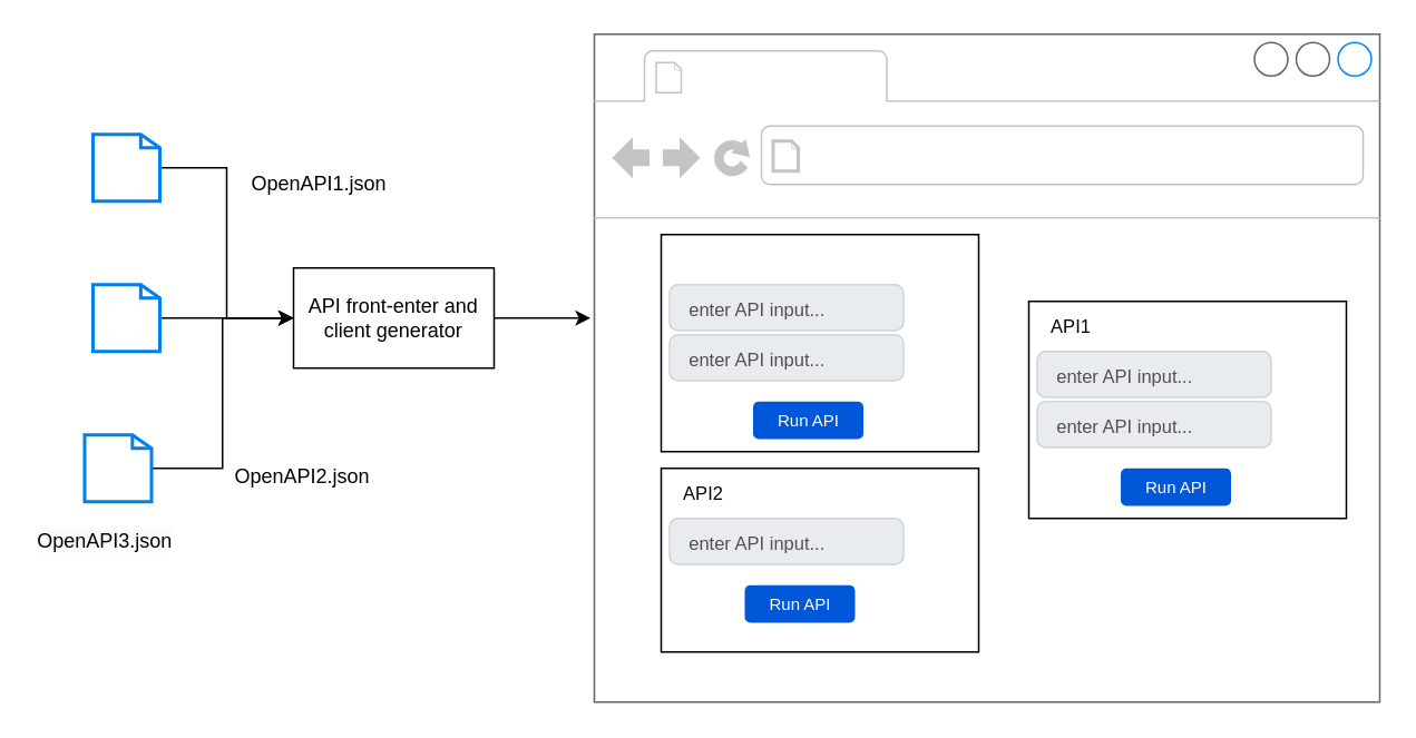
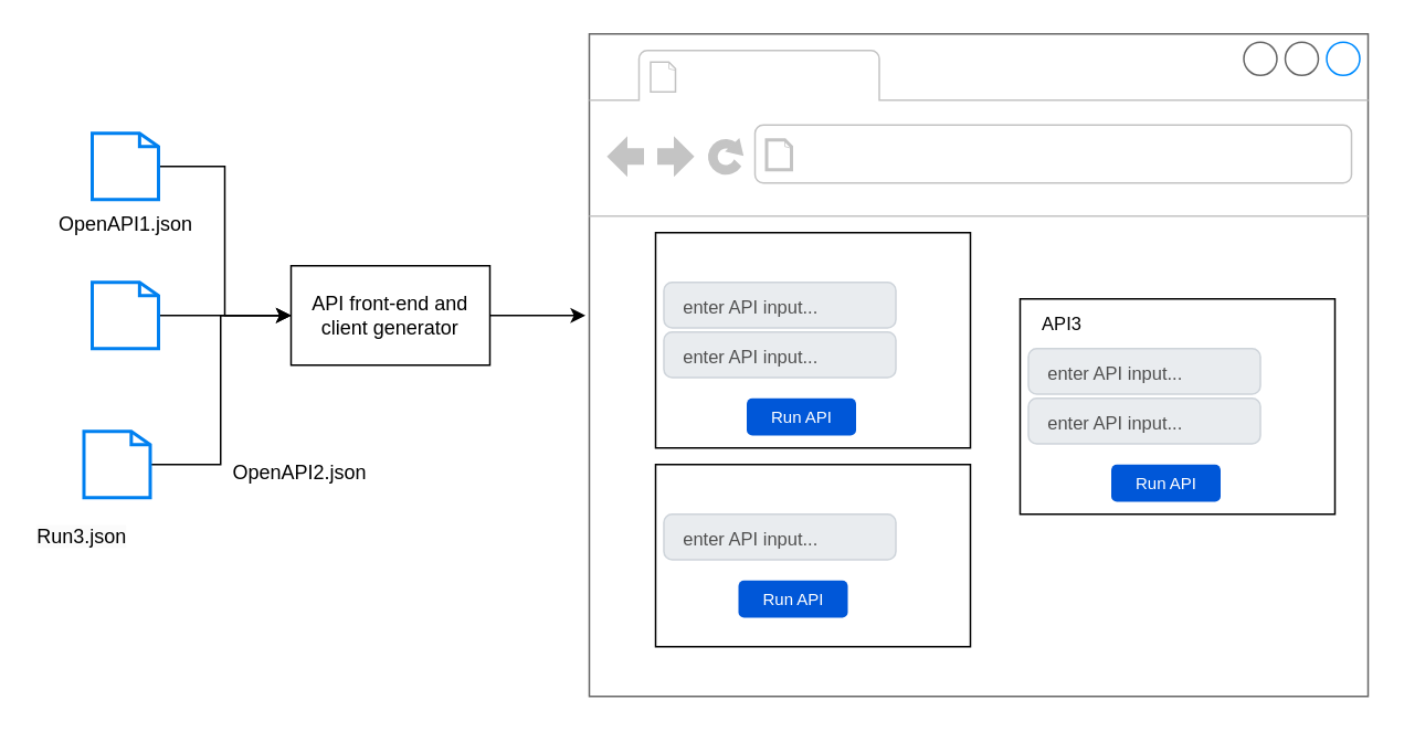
- <mxCell id="4" value="OpenAPI1.json" style="text;html=1;align=center;verticalAlign=middle;resizable=0;points=[];autosize=1;strokeColor=none;fillColor=none;" vertex="1" parent="1"><mxGeometry x="140" y="95" width="100" height="30" as="geometry" /></mxCell>
+ <mxCell id="4" value="OpenAPI1.json" style="text;html=1;align=center;verticalAlign=middle;resizable=0;points=[];autosize=1;strokeColor=none;fillColor=none;" vertex="1" parent="1"><mxGeometry x="25" y="120" width="100" height="30" as="geometry" /></mxCell>
- <mxCell id="12" value="API front-enter and client generator" style="rounded=0;whiteSpace=wrap;html=1;" vertex="1" parent="1"><mxGeometry x="175" y="160" width="120" height="60" as="geometry" /></mxCell>
+ <mxCell id="12" value="API front-end and client generator" style="rounded=0;whiteSpace=wrap;html=1;" vertex="1" parent="1"><mxGeometry x="175" y="160" width="120" height="60" as="geometry" /></mxCell>
- <mxCell id="21" value="API1" style="text;html=1;align=center;verticalAlign=middle;resizable=0;points=[];autosize=1;strokeColor=none;fillColor=none;fontSize=11;" vertex="1" parent="13"><mxGeometry x="260" y="160" width="50" height="30" as="geometry" /></mxCell>
+ <mxCell id="21" value="API3" style="text;html=1;align=center;verticalAlign=middle;resizable=0;points=[];autosize=1;strokeColor=none;fillColor=none;fontSize=11;" vertex="1" parent="13"><mxGeometry x="260" y="160" width="50" height="30" as="geometry" /></mxCell>
- <mxCell id="25" value="API2" style="text;html=1;align=center;verticalAlign=middle;resizable=0;points=[];autosize=1;strokeColor=none;fillColor=none;fontSize=11;" vertex="1" parent="13"><mxGeometry x="40" y="260" width="50" height="30" as="geometry" /></mxCell>
- <mxCell id="8" value="&lt;span style=&quot;color: rgb(0, 0, 0); font-family: Helvetica; font-size: 12px; font-style: normal; font-variant-ligatures: normal; font-variant-caps: normal; font-weight: 400; letter-spacing: normal; orphans: 2; text-align: center; text-indent: 0px; text-transform: none; widows: 2; word-spacing: 0px; -webkit-text-stroke-width: 0px; background-color: rgb(251, 251, 251); text-decoration-thickness: initial; text-decoration-style: initial; text-decoration-color: initial; float: none; display: inline !important;&quot;&gt;OpenAPI3.json&lt;/span&gt;" style="text;whiteSpace=wrap;html=1;" vertex="1" parent="1"><mxGeometry x="20" y="310" width="110" height="40" as="geometry" /></mxCell>
+ <mxCell id="8" value="&lt;span style=&quot;color: rgb(0, 0, 0); font-family: Helvetica; font-size: 12px; font-style: normal; font-variant-ligatures: normal; font-variant-caps: normal; font-weight: 400; letter-spacing: normal; orphans: 2; text-align: center; text-indent: 0px; text-transform: none; widows: 2; word-spacing: 0px; -webkit-text-stroke-width: 0px; background-color: rgb(251, 251, 251); text-decoration-thickness: initial; text-decoration-style: initial; text-decoration-color: initial; float: none; display: inline !important;&quot;&gt;Run3.json&lt;/span&gt;" style="text;whiteSpace=wrap;html=1;" vertex="1" parent="1"><mxGeometry x="20" y="310" width="110" height="40" as="geometry" /></mxCell>
